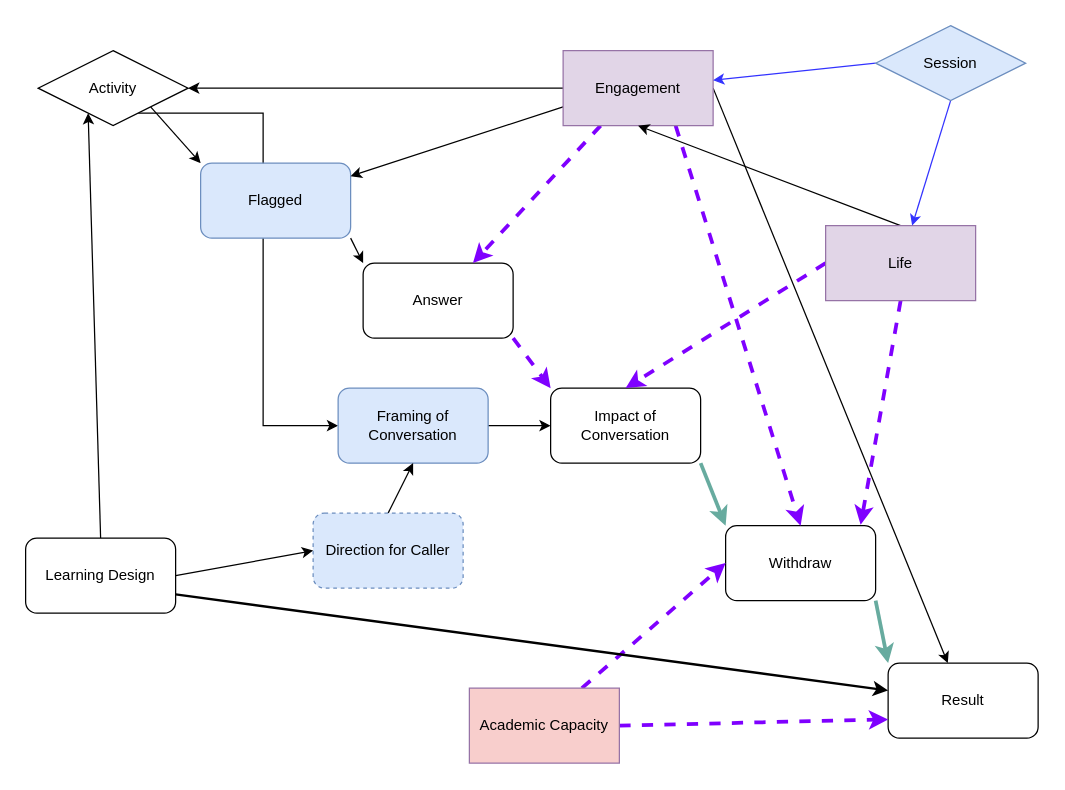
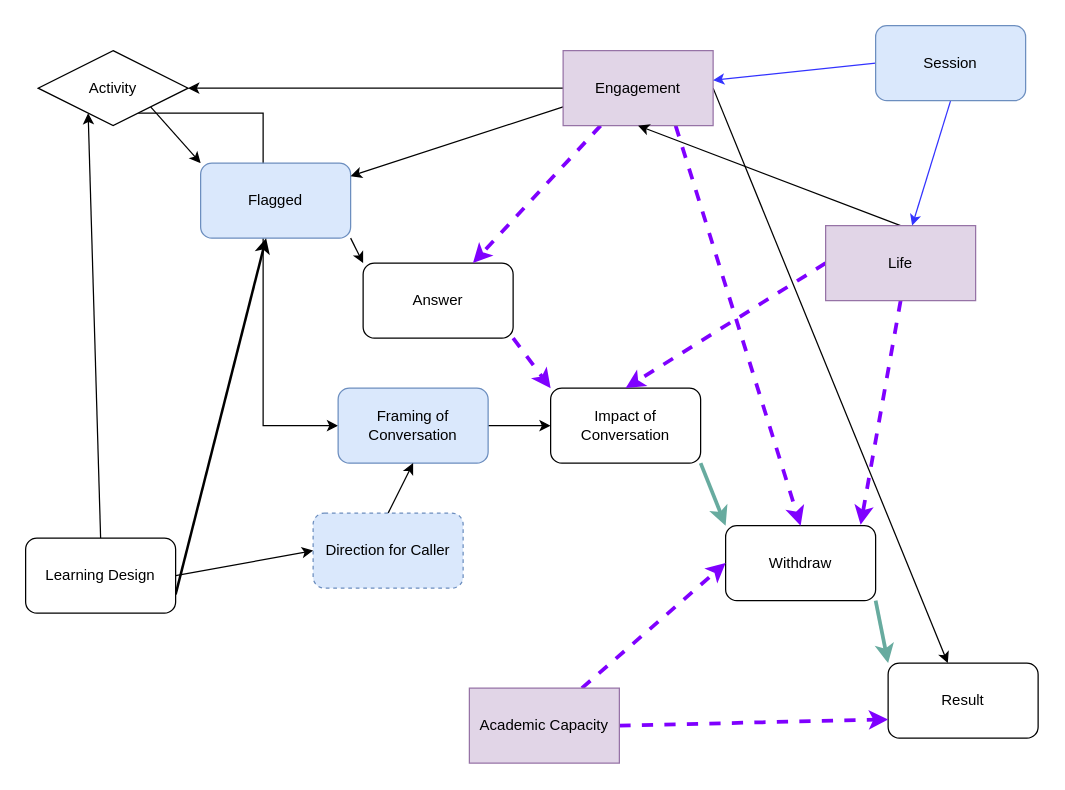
- <mxCell id="37" value="Session" style="rhombus;whiteSpace=wrap;html=1;fillColor=#dae8fc;strokeColor=#6c8ebf;" vertex="1" parent="1"><mxGeometry x="700" y="20" width="120" height="60" as="geometry" /></mxCell>
+ <mxCell id="37" value="Session" style="rounded=1;whiteSpace=wrap;html=1;fillColor=#dae8fc;strokeColor=#6c8ebf;" vertex="1" parent="1"><mxGeometry x="700" y="20" width="120" height="60" as="geometry" /></mxCell>
- <mxCell id="33" style="edgeStyle=none;rounded=0;orthogonalLoop=1;jettySize=auto;html=1;exitX=1;exitY=0.75;exitDx=0;exitDy=0;strokeWidth=2;" edge="1" parent="1" source="34" target="13"><mxGeometry relative="1" as="geometry" /></mxCell>
+ <mxCell id="33" style="edgeStyle=none;rounded=0;orthogonalLoop=1;jettySize=auto;html=1;exitX=1;exitY=0.75;exitDx=0;exitDy=0;strokeWidth=2;" edge="1" parent="1" source="34" target="6"><mxGeometry relative="1" as="geometry" /></mxCell>
- <mxCell id="26" value="Academic Capacity" style="whiteSpace=wrap;html=1;fillColor=#f8cecc;strokeColor=#9673a6;" vertex="1" parent="1"><mxGeometry x="375" y="550" width="120" height="60" as="geometry" /></mxCell>
+ <mxCell id="26" value="Academic Capacity" style="whiteSpace=wrap;html=1;fillColor=#e1d5e7;strokeColor=#9673a6;" vertex="1" parent="1"><mxGeometry x="375" y="550" width="120" height="60" as="geometry" /></mxCell>
